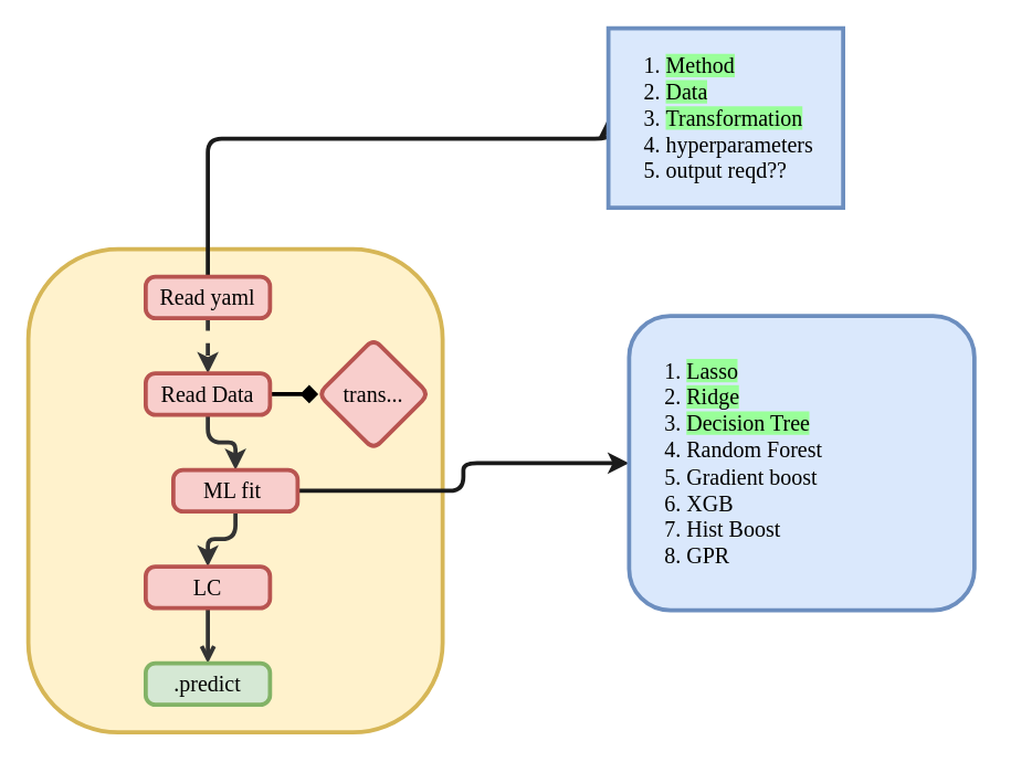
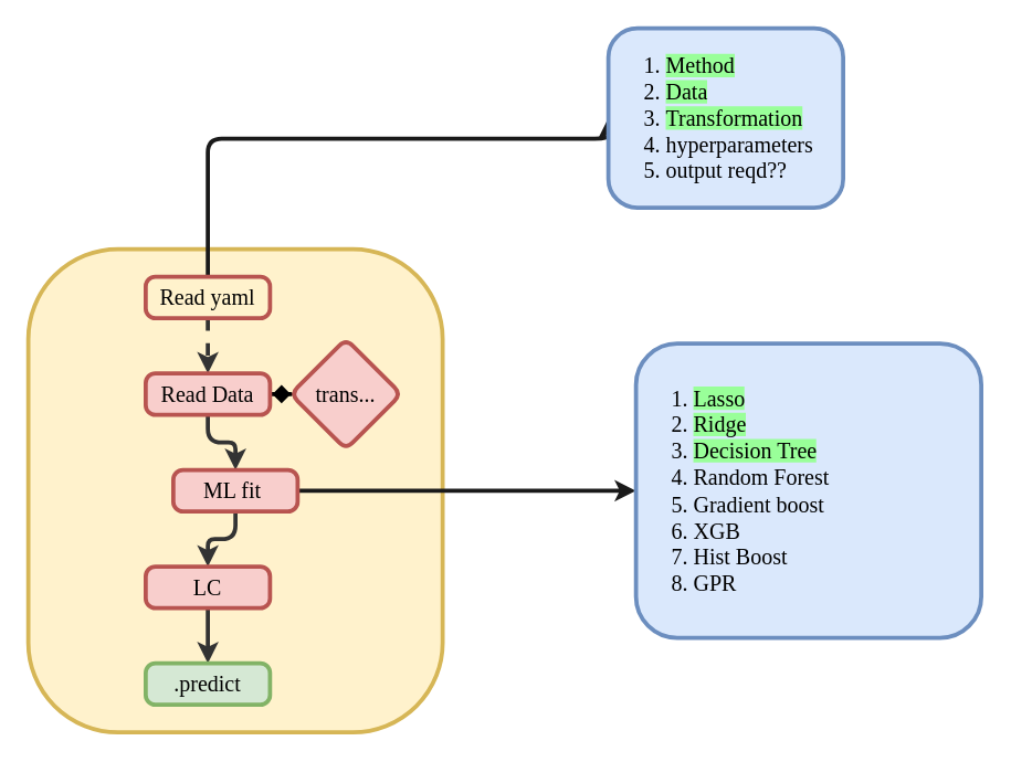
- <mxCell id="6" value="&lt;ol&gt;&lt;li&gt;&lt;span style=&quot;background-color: rgb(153 , 255 , 153)&quot;&gt;Method&lt;/span&gt;&lt;/li&gt;&lt;li&gt;&lt;span style=&quot;background-color: rgb(153 , 255 , 153)&quot;&gt;Data&lt;/span&gt;&lt;/li&gt;&lt;li&gt;&lt;span style=&quot;background-color: rgb(153 , 255 , 153)&quot;&gt;Transformation&lt;/span&gt;&lt;/li&gt;&lt;li&gt;hyperparameters&lt;/li&gt;&lt;li&gt;output reqd??&amp;nbsp;&lt;/li&gt;&lt;/ol&gt;" style="whiteSpace=wrap;html=1;absoluteArcSize=1;arcSize=42;strokeWidth=3;fontFamily=Times New Roman;fontSize=16;fillColor=#dae8fc;strokeColor=#6c8ebf;align=left;fontColor=#000000;rounded=0;" parent="1" vertex="1"><mxGeometry x="440" y="20" width="170" height="130" as="geometry" /></mxCell>
+ <mxCell id="6" value="&lt;ol&gt;&lt;li&gt;&lt;span style=&quot;background-color: rgb(153 , 255 , 153)&quot;&gt;Method&lt;/span&gt;&lt;/li&gt;&lt;li&gt;&lt;span style=&quot;background-color: rgb(153 , 255 , 153)&quot;&gt;Data&lt;/span&gt;&lt;/li&gt;&lt;li&gt;&lt;span style=&quot;background-color: rgb(153 , 255 , 153)&quot;&gt;Transformation&lt;/span&gt;&lt;/li&gt;&lt;li&gt;hyperparameters&lt;/li&gt;&lt;li&gt;output reqd??&amp;nbsp;&lt;/li&gt;&lt;/ol&gt;" style="rounded=1;whiteSpace=wrap;html=1;absoluteArcSize=1;arcSize=42;strokeWidth=3;fontFamily=Times New Roman;fontSize=16;fillColor=#dae8fc;strokeColor=#6c8ebf;align=left;fontColor=#000000;" parent="1" vertex="1"><mxGeometry x="440" y="20" width="170" height="130" as="geometry" /></mxCell>
- <mxCell id="5" value="Read yaml" style="rounded=1;whiteSpace=wrap;html=1;absoluteArcSize=1;arcSize=14;strokeWidth=3;fillColor=#f8cecc;strokeColor=#b85450;fontFamily=Times New Roman;fontSize=16;fontColor=#000000;" parent="1" vertex="1"><mxGeometry x="105" y="200" width="90" height="30" as="geometry" /></mxCell>
+ <mxCell id="5" value="Read yaml" style="rounded=1;whiteSpace=wrap;html=1;absoluteArcSize=1;arcSize=14;strokeWidth=3;fillColor=#fff2cc;strokeColor=#b85450;fontFamily=Times New Roman;fontSize=16;fontColor=#000000;" parent="1" vertex="1"><mxGeometry x="105" y="200" width="90" height="30" as="geometry" /></mxCell>
- <mxCell id="10" value="trans..." style="rhombus;whiteSpace=wrap;html=1;rounded=1;fontFamily=Times New Roman;fontSize=16;strokeColor=#b85450;strokeWidth=3;fillColor=#f8cecc;arcSize=14;fontColor=#000000;" parent="1" vertex="1"><mxGeometry x="230" y="245" width="80" height="80" as="geometry" /></mxCell>
+ <mxCell id="10" value="trans..." style="rhombus;whiteSpace=wrap;html=1;rounded=1;fontFamily=Times New Roman;fontSize=16;strokeColor=#b85450;strokeWidth=3;fillColor=#f8cecc;arcSize=14;fontColor=#000000;" parent="1" vertex="1"><mxGeometry x="210" y="245" width="80" height="80" as="geometry" /></mxCell>
- <mxCell id="17" value="&lt;ol&gt;&lt;li&gt;&lt;span style=&quot;background-color: rgb(153 , 255 , 153)&quot;&gt;Lasso&lt;/span&gt;&lt;/li&gt;&lt;li&gt;&lt;span style=&quot;background-color: rgb(153 , 255 , 153)&quot;&gt;Ridge&lt;/span&gt;&lt;/li&gt;&lt;li&gt;&lt;span style=&quot;background-color: rgb(153 , 255 , 153)&quot;&gt;Decision Tree&lt;/span&gt;&lt;/li&gt;&lt;li&gt;Random Forest&lt;/li&gt;&lt;li&gt;Gradient boost&lt;/li&gt;&lt;li&gt;XGB&lt;/li&gt;&lt;li&gt;Hist Boost&lt;/li&gt;&lt;li&gt;GPR&lt;/li&gt;&lt;/ol&gt;" style="whiteSpace=wrap;html=1;rounded=1;fontFamily=Times New Roman;fontSize=16;strokeColor=#6c8ebf;strokeWidth=3;fillColor=#dae8fc;arcSize=14;align=left;fontColor=#000000;" parent="1" vertex="1"><mxGeometry x="455" y="228.43" width="250" height="213.13" as="geometry" /></mxCell>
+ <mxCell id="17" value="&lt;ol&gt;&lt;li&gt;&lt;span style=&quot;background-color: rgb(153 , 255 , 153)&quot;&gt;Lasso&lt;/span&gt;&lt;/li&gt;&lt;li&gt;&lt;span style=&quot;background-color: rgb(153 , 255 , 153)&quot;&gt;Ridge&lt;/span&gt;&lt;/li&gt;&lt;li&gt;&lt;span style=&quot;background-color: rgb(153 , 255 , 153)&quot;&gt;Decision Tree&lt;/span&gt;&lt;/li&gt;&lt;li&gt;Random Forest&lt;/li&gt;&lt;li&gt;Gradient boost&lt;/li&gt;&lt;li&gt;XGB&lt;/li&gt;&lt;li&gt;Hist Boost&lt;/li&gt;&lt;li&gt;GPR&lt;/li&gt;&lt;/ol&gt;" style="whiteSpace=wrap;html=1;rounded=1;fontFamily=Times New Roman;fontSize=16;strokeColor=#6c8ebf;strokeWidth=3;fillColor=#dae8fc;arcSize=14;align=left;fontColor=#000000;" parent="1" vertex="1"><mxGeometry x="460" y="248.43" width="250" height="213.13" as="geometry" /></mxCell>
- <mxCell id="14" value="" style="edgeStyle=orthogonalEdgeStyle;rounded=1;orthogonalLoop=1;jettySize=auto;html=1;fontFamily=Times New Roman;fontSize=16;strokeWidth=3;fontColor=#000000;strokeColor=#333333;endArrow=open;" parent="1" source="15" target="16" edge="1"><mxGeometry relative="1" as="geometry" /></mxCell>
+ <mxCell id="14" value="" style="edgeStyle=orthogonalEdgeStyle;rounded=1;orthogonalLoop=1;jettySize=auto;html=1;fontFamily=Times New Roman;fontSize=16;strokeWidth=3;fontColor=#000000;strokeColor=#333333;" parent="1" source="15" target="16" edge="1"><mxGeometry relative="1" as="geometry" /></mxCell>
